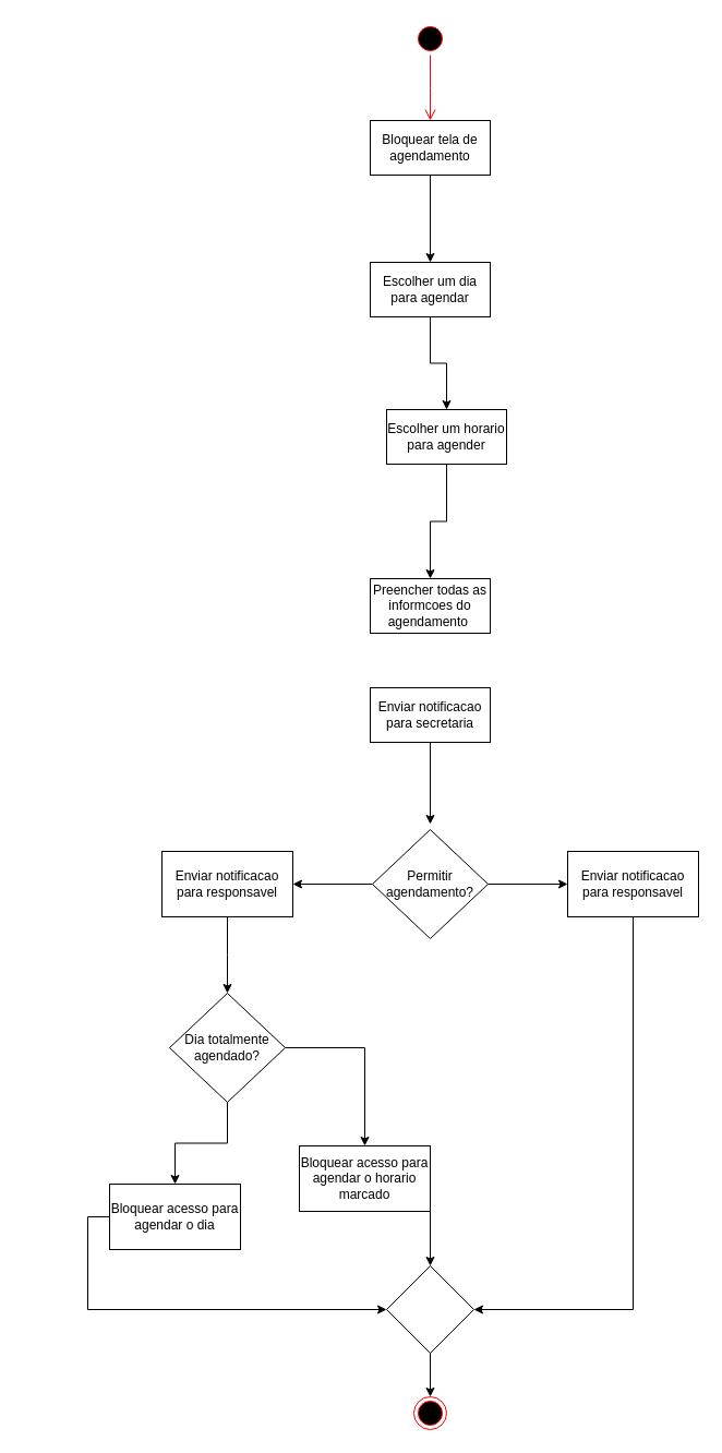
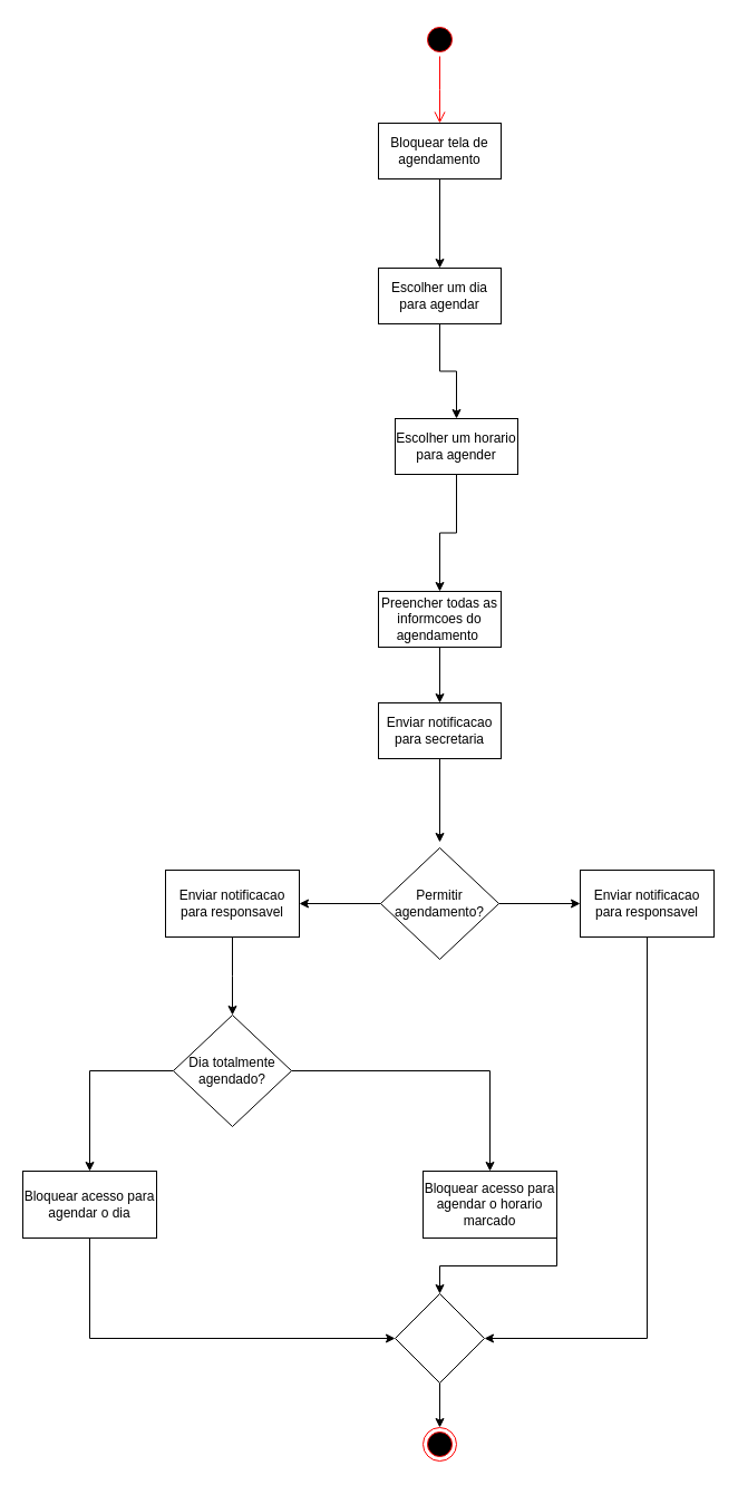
+ <mxCell id="10" value="" style="edgeStyle=orthogonalEdgeStyle;rounded=0;orthogonalLoop=1;jettySize=auto;html=1;" edge="1" parent="1" source="11" target="13"><mxGeometry relative="1" as="geometry" /></mxCell>
- <mxCell id="27" value="Bloquear acesso para agendar o horario marcado" style="whiteSpace=wrap;html=1;" vertex="1" parent="1"><mxGeometry x="274" y="1050" width="120" height="60" as="geometry" /></mxCell>
+ <mxCell id="27" value="Bloquear acesso para agendar o horario marcado" style="whiteSpace=wrap;html=1;" vertex="1" parent="1"><mxGeometry x="379" y="1050" width="120" height="60" as="geometry" /></mxCell>
- <mxCell id="25" value="Bloquear acesso para agendar o dia" style="whiteSpace=wrap;html=1;" vertex="1" parent="1"><mxGeometry x="100" y="1085" width="120" height="60" as="geometry" /></mxCell>
+ <mxCell id="25" value="Bloquear acesso para agendar o dia" style="whiteSpace=wrap;html=1;" vertex="1" parent="1"><mxGeometry x="20" y="1050" width="120" height="60" as="geometry" /></mxCell>
